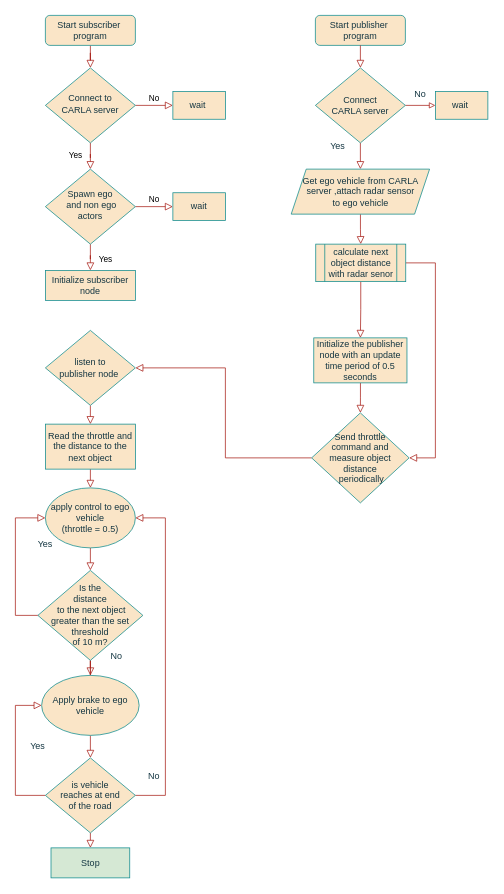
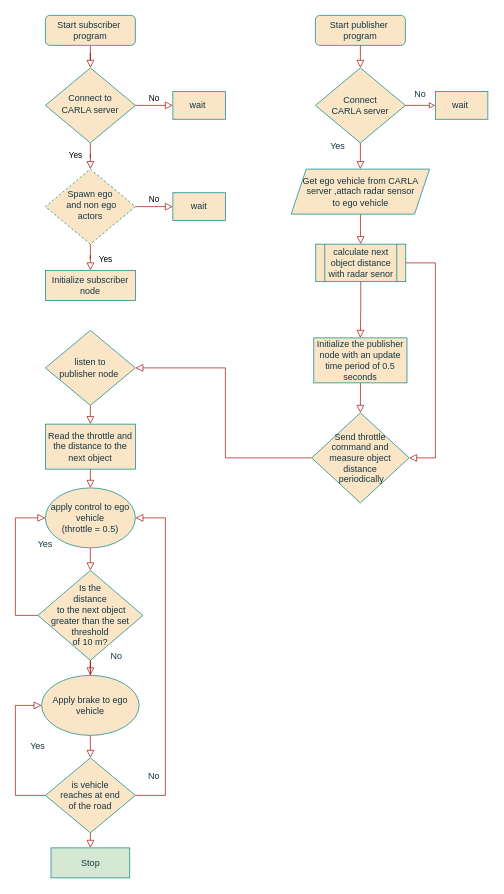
- <mxCell id="10" value="&lt;font style=&quot;font-size: 12px;&quot;&gt;Spawn ego&lt;br&gt;&amp;nbsp;and non ego &lt;br&gt;actors&lt;/font&gt;" style="rhombus;whiteSpace=wrap;html=1;shadow=0;fontFamily=Helvetica;fontSize=12;align=center;strokeWidth=1;spacing=6;spacingTop=-4;labelBackgroundColor=none;fillColor=#FAE5C7;strokeColor=#0F8B8D;fontColor=#143642;" parent="1" vertex="1"><mxGeometry x="60" y="225" width="120" height="100" as="geometry" /></mxCell>
+ <mxCell id="10" value="&lt;font style=&quot;font-size: 12px;&quot;&gt;Spawn ego&lt;br&gt;&amp;nbsp;and non ego &lt;br&gt;actors&lt;/font&gt;" style="rhombus;whiteSpace=wrap;html=1;shadow=0;fontFamily=Helvetica;fontSize=12;align=center;strokeWidth=1;spacing=6;spacingTop=-4;labelBackgroundColor=none;fillColor=#FAE5C7;strokeColor=#0F8B8D;fontColor=#143642;dashed=1;" parent="1" vertex="1"><mxGeometry x="60" y="225" width="120" height="100" as="geometry" /></mxCell>
